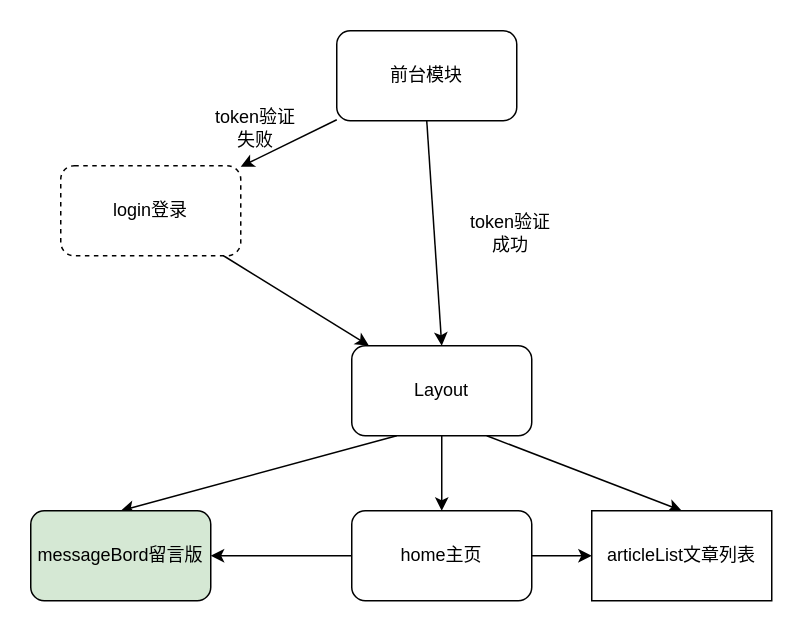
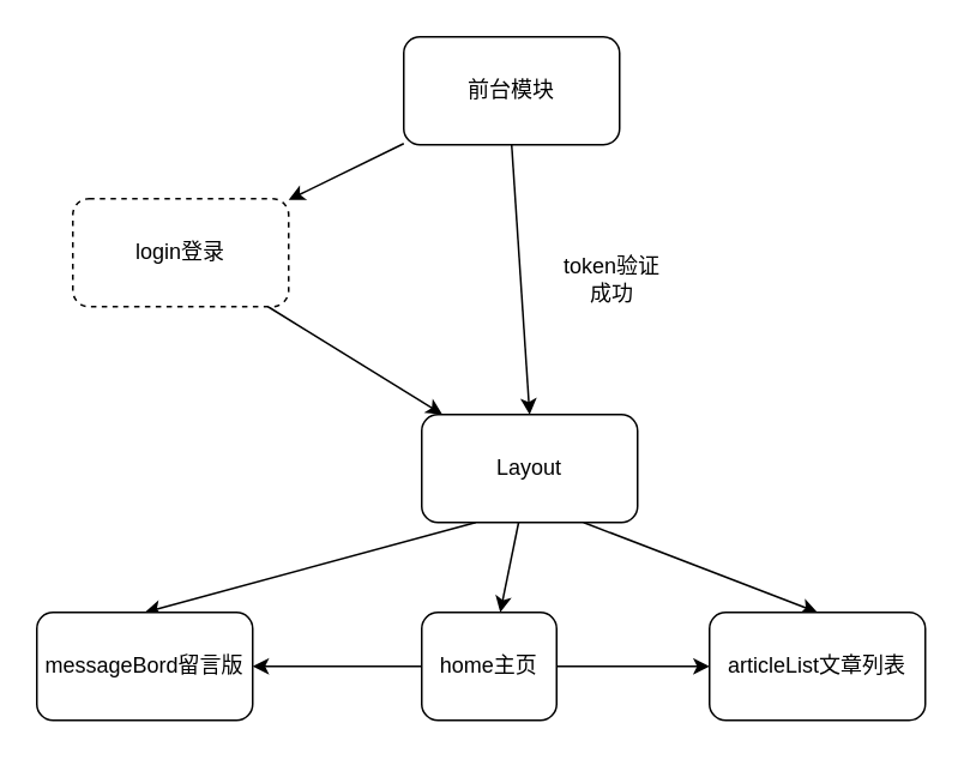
- <mxCell id="17" value="token验证失败" style="text;html=1;strokeColor=none;fillColor=none;align=center;verticalAlign=middle;whiteSpace=wrap;rounded=0;" vertex="1" parent="1"><mxGeometry x="140" y="70" width="60" height="30" as="geometry" /></mxCell>
- <mxCell id="12" value="messageBord留言版" style="rounded=1;whiteSpace=wrap;html=1;fillColor=#d5e8d4;" vertex="1" parent="1"><mxGeometry x="20" y="340" width="120" height="60" as="geometry" /></mxCell>
+ <mxCell id="12" value="messageBord留言版" style="rounded=1;whiteSpace=wrap;html=1;" vertex="1" parent="1"><mxGeometry x="20" y="340" width="120" height="60" as="geometry" /></mxCell>
- <mxCell id="10" value="home主页" style="whiteSpace=wrap;html=1;rounded=1;" vertex="1" parent="1"><mxGeometry x="234" y="340" width="120" height="60" as="geometry" /></mxCell>
+ <mxCell id="10" value="home主页" style="whiteSpace=wrap;html=1;rounded=1;" vertex="1" parent="1"><mxGeometry x="234" y="340" width="75" height="60" as="geometry" /></mxCell>
- <mxCell id="11" value="articleList文章列表" style="whiteSpace=wrap;html=1;rounded=0;" vertex="1" parent="1"><mxGeometry x="394" y="340" width="120" height="60" as="geometry" /></mxCell>
+ <mxCell id="11" value="articleList文章列表" style="rounded=1;whiteSpace=wrap;html=1;" vertex="1" parent="1"><mxGeometry x="394" y="340" width="120" height="60" as="geometry" /></mxCell>
